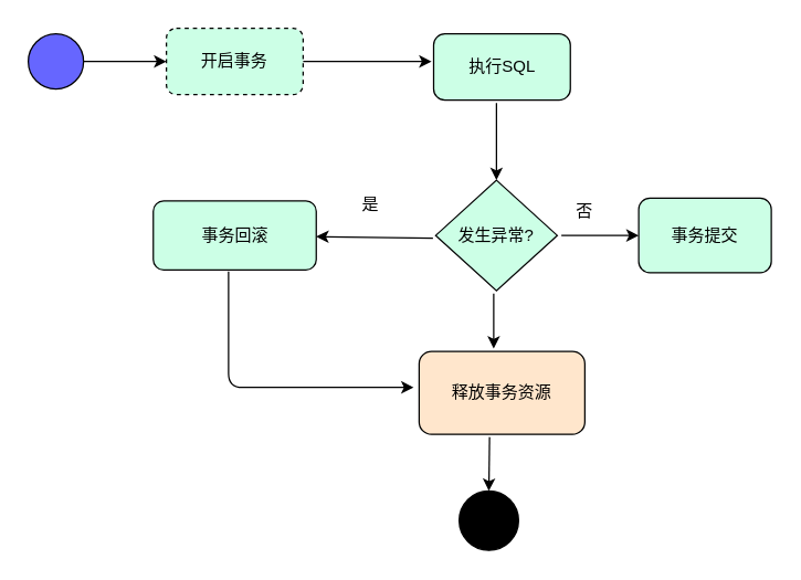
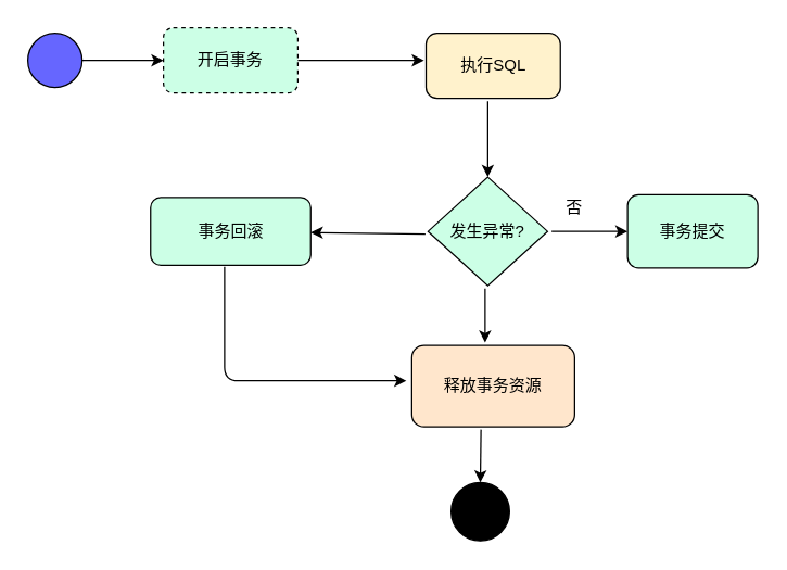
- <mxCell id="4" value="执行SQL" style="rounded=1;whiteSpace=wrap;html=1;arcSize=17;fillColor=#CCFFE6;" parent="1" vertex="1"><mxGeometry x="313.5" y="24" width="99" height="48" as="geometry" /></mxCell>
+ <mxCell id="4" value="执行SQL" style="rounded=1;whiteSpace=wrap;html=1;arcSize=17;fillColor=#fff2cc;" parent="1" vertex="1"><mxGeometry x="313.5" y="24" width="99" height="48" as="geometry" /></mxCell>
- <mxCell id="19" value="是" style="text;html=1;strokeColor=none;fillColor=none;align=center;verticalAlign=middle;whiteSpace=wrap;rounded=0;" vertex="1" parent="1"><mxGeometry x="248" y="138" width="40" height="20" as="geometry" /></mxCell>
